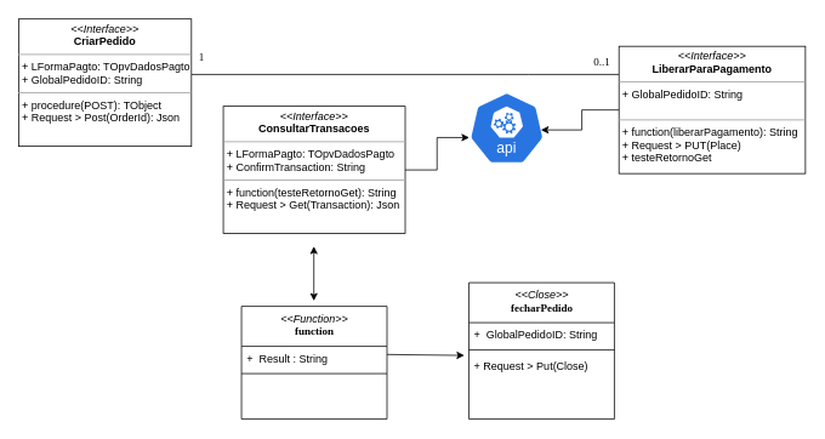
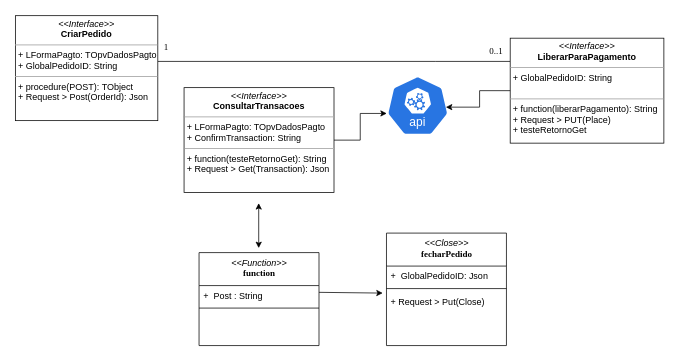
- <mxCell id="17" value="+ &amp;nbsp;GlobalPedidoID: String" style="text;html=1;strokeColor=none;fillColor=none;align=left;verticalAlign=top;spacingLeft=4;spacingRight=4;whiteSpace=wrap;overflow=hidden;rotatable=0;points=[[0,0.5],[1,0.5]];portConstraint=eastwest;" vertex="1" parent="16"><mxGeometry y="44" width="160" height="26" as="geometry" /></mxCell>
+ <mxCell id="17" value="+ &amp;nbsp;GlobalPedidoID: Json" style="text;html=1;strokeColor=none;fillColor=none;align=left;verticalAlign=top;spacingLeft=4;spacingRight=4;whiteSpace=wrap;overflow=hidden;rotatable=0;points=[[0,0.5],[1,0.5]];portConstraint=eastwest;" vertex="1" parent="16"><mxGeometry y="44" width="160" height="26" as="geometry" /></mxCell>
- <mxCell id="6" value="+ &amp;nbsp;Result : String" style="text;html=1;strokeColor=none;fillColor=none;align=left;verticalAlign=top;spacingLeft=4;spacingRight=4;whiteSpace=wrap;overflow=hidden;rotatable=0;points=[[0,0.5],[1,0.5]];portConstraint=eastwest;" parent="5" vertex="1"><mxGeometry y="44" width="160" height="26" as="geometry" /></mxCell>
+ <mxCell id="6" value="+ &amp;nbsp;Post : String" style="text;html=1;strokeColor=none;fillColor=none;align=left;verticalAlign=top;spacingLeft=4;spacingRight=4;whiteSpace=wrap;overflow=hidden;rotatable=0;points=[[0,0.5],[1,0.5]];portConstraint=eastwest;" parent="5" vertex="1"><mxGeometry y="44" width="160" height="26" as="geometry" /></mxCell>
